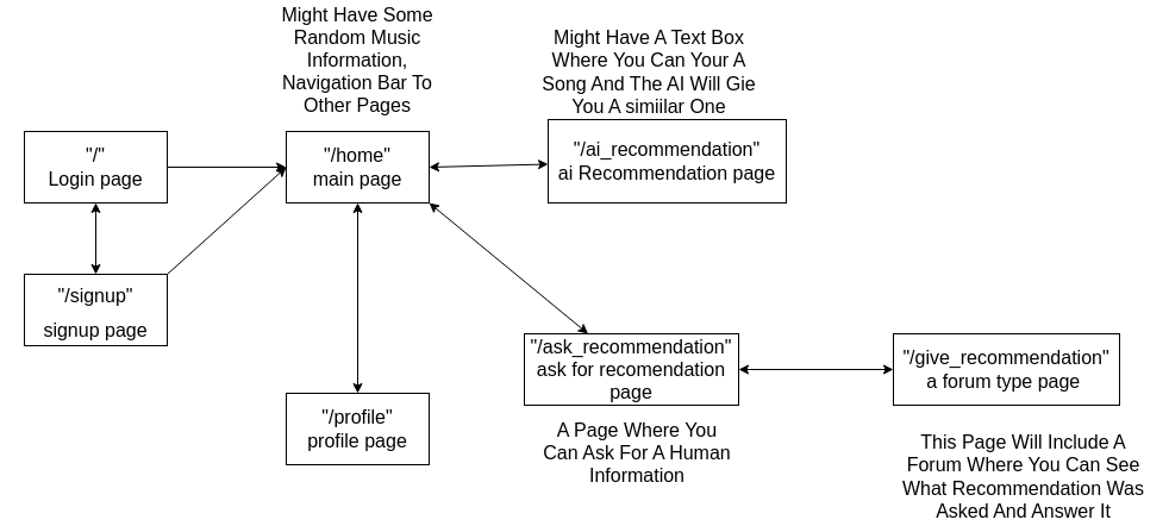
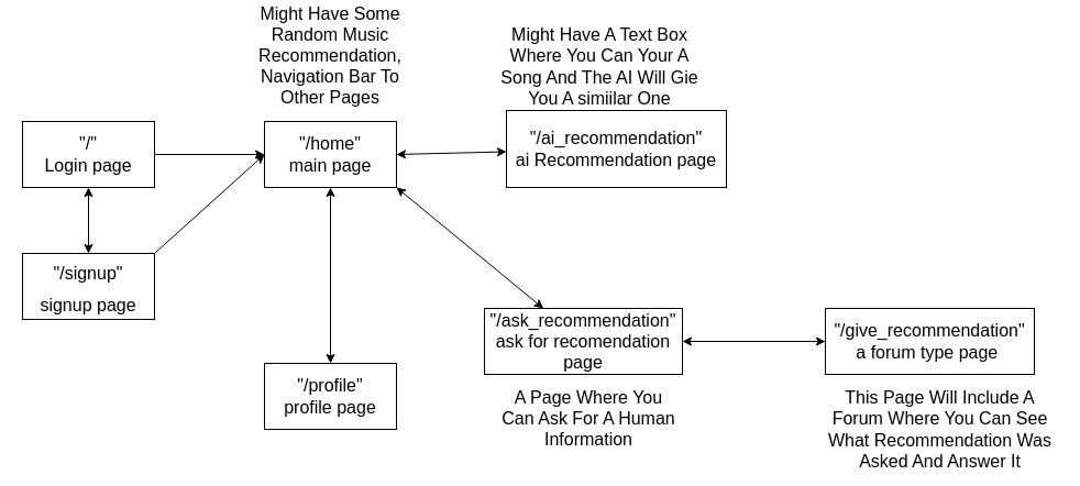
- <mxCell id="7" value="Might Have Some Random Music Information,&lt;br&gt;Navigation Bar To Other Pages" style="text;html=1;strokeColor=none;fillColor=none;align=center;verticalAlign=middle;whiteSpace=wrap;rounded=0;fontSize=16;" vertex="1" parent="1"><mxGeometry x="220" y="20" width="160" height="60" as="geometry" /></mxCell>
+ <mxCell id="7" value="Might Have Some Random Music Recommendation,&lt;br&gt;Navigation Bar To Other Pages" style="text;html=1;strokeColor=none;fillColor=none;align=center;verticalAlign=middle;whiteSpace=wrap;rounded=0;fontSize=16;" vertex="1" parent="1"><mxGeometry x="220" y="20" width="160" height="60" as="geometry" /></mxCell>
- <mxCell id="19" value="This Page Will Include A Forum Where You Can See What Recommendation Was Asked And Answer It" style="text;html=1;strokeColor=none;fillColor=none;align=center;verticalAlign=middle;whiteSpace=wrap;rounded=0;fontSize=16;" vertex="1" parent="1"><mxGeometry x="752.5" y="370" width="212.5" height="60" as="geometry" /></mxCell>
+ <mxCell id="19" value="This Page Will Include A Forum Where You Can See What Recommendation Was Asked And Answer It" style="text;html=1;strokeColor=none;fillColor=none;align=center;verticalAlign=middle;whiteSpace=wrap;rounded=0;fontSize=16;" vertex="1" parent="1"><mxGeometry x="747.5" y="360" width="212.5" height="60" as="geometry" /></mxCell>
